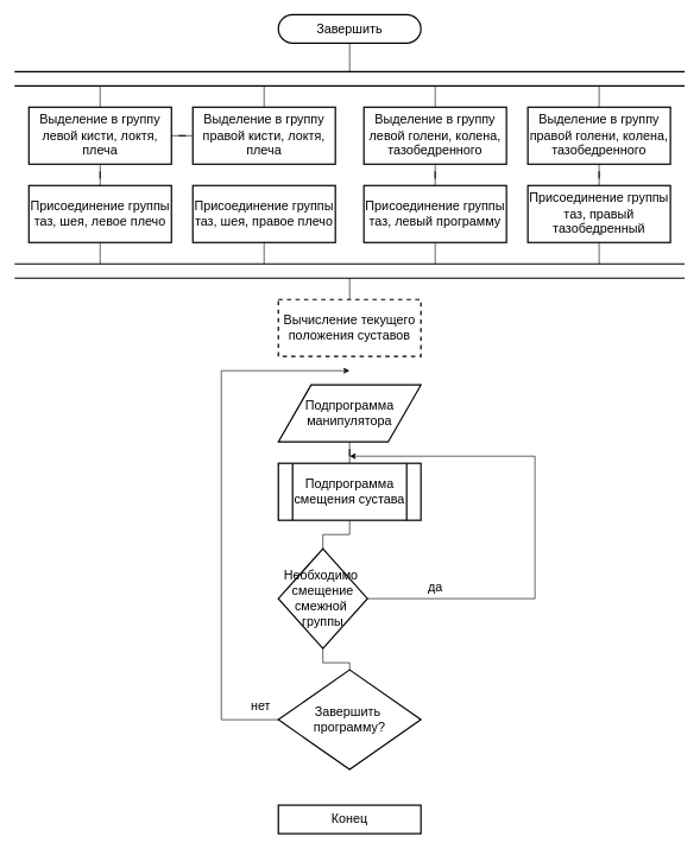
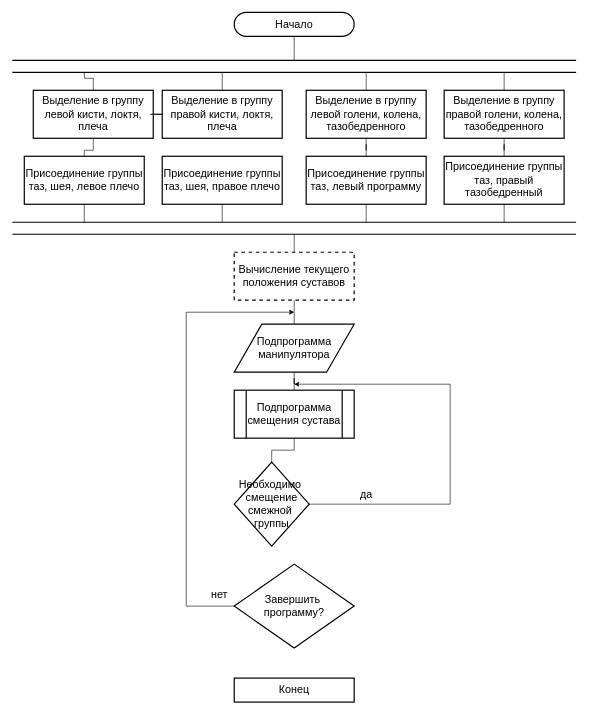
- <mxCell id="3" value="&lt;font style=&quot;font-size: 18px;&quot;&gt;Завершить&lt;/font&gt;" style="rounded=1;whiteSpace=wrap;html=1;absoluteArcSize=1;arcSize=72;strokeWidth=2;" parent="1" vertex="1"><mxGeometry x="390" y="20" width="200" height="40" as="geometry" /></mxCell>
+ <mxCell id="3" value="&lt;font style=&quot;font-size: 18px;&quot;&gt;Начало&lt;/font&gt;" style="rounded=1;whiteSpace=wrap;html=1;absoluteArcSize=1;arcSize=72;strokeWidth=2;" parent="1" vertex="1"><mxGeometry x="390" y="20" width="200" height="40" as="geometry" /></mxCell>
- <mxCell id="23" value="&lt;font style=&quot;font-size: 18px;&quot;&gt;Выделение в группу левой кисти, локтя, плеча&lt;/font&gt;" style="rounded=0;whiteSpace=wrap;html=1;absoluteArcSize=1;arcSize=14;strokeWidth=2;" vertex="1" parent="1"><mxGeometry x="40" y="150" width="200" height="80" as="geometry" /></mxCell>
+ <mxCell id="23" value="&lt;font style=&quot;font-size: 18px;&quot;&gt;Выделение в группу левой кисти, локтя, плеча&lt;/font&gt;" style="rounded=0;whiteSpace=wrap;html=1;absoluteArcSize=1;arcSize=14;strokeWidth=2;" vertex="1" parent="1"><mxGeometry x="55" y="150" width="200" height="80" as="geometry" /></mxCell>
+ <mxCell id="4" value="" style="edgeStyle=orthogonalEdgeStyle;rounded=0;orthogonalLoop=1;jettySize=auto;html=1;endArrow=none;endFill=0;" parent="1" source="6" target="8" edge="1"><mxGeometry relative="1" as="geometry" /></mxCell>
- <mxCell id="16" value="" style="edgeStyle=orthogonalEdgeStyle;rounded=0;orthogonalLoop=1;jettySize=auto;html=1;endArrow=none;startFill=0;" parent="1" source="17" target="11" edge="1"><mxGeometry relative="1" as="geometry" /></mxCell>
